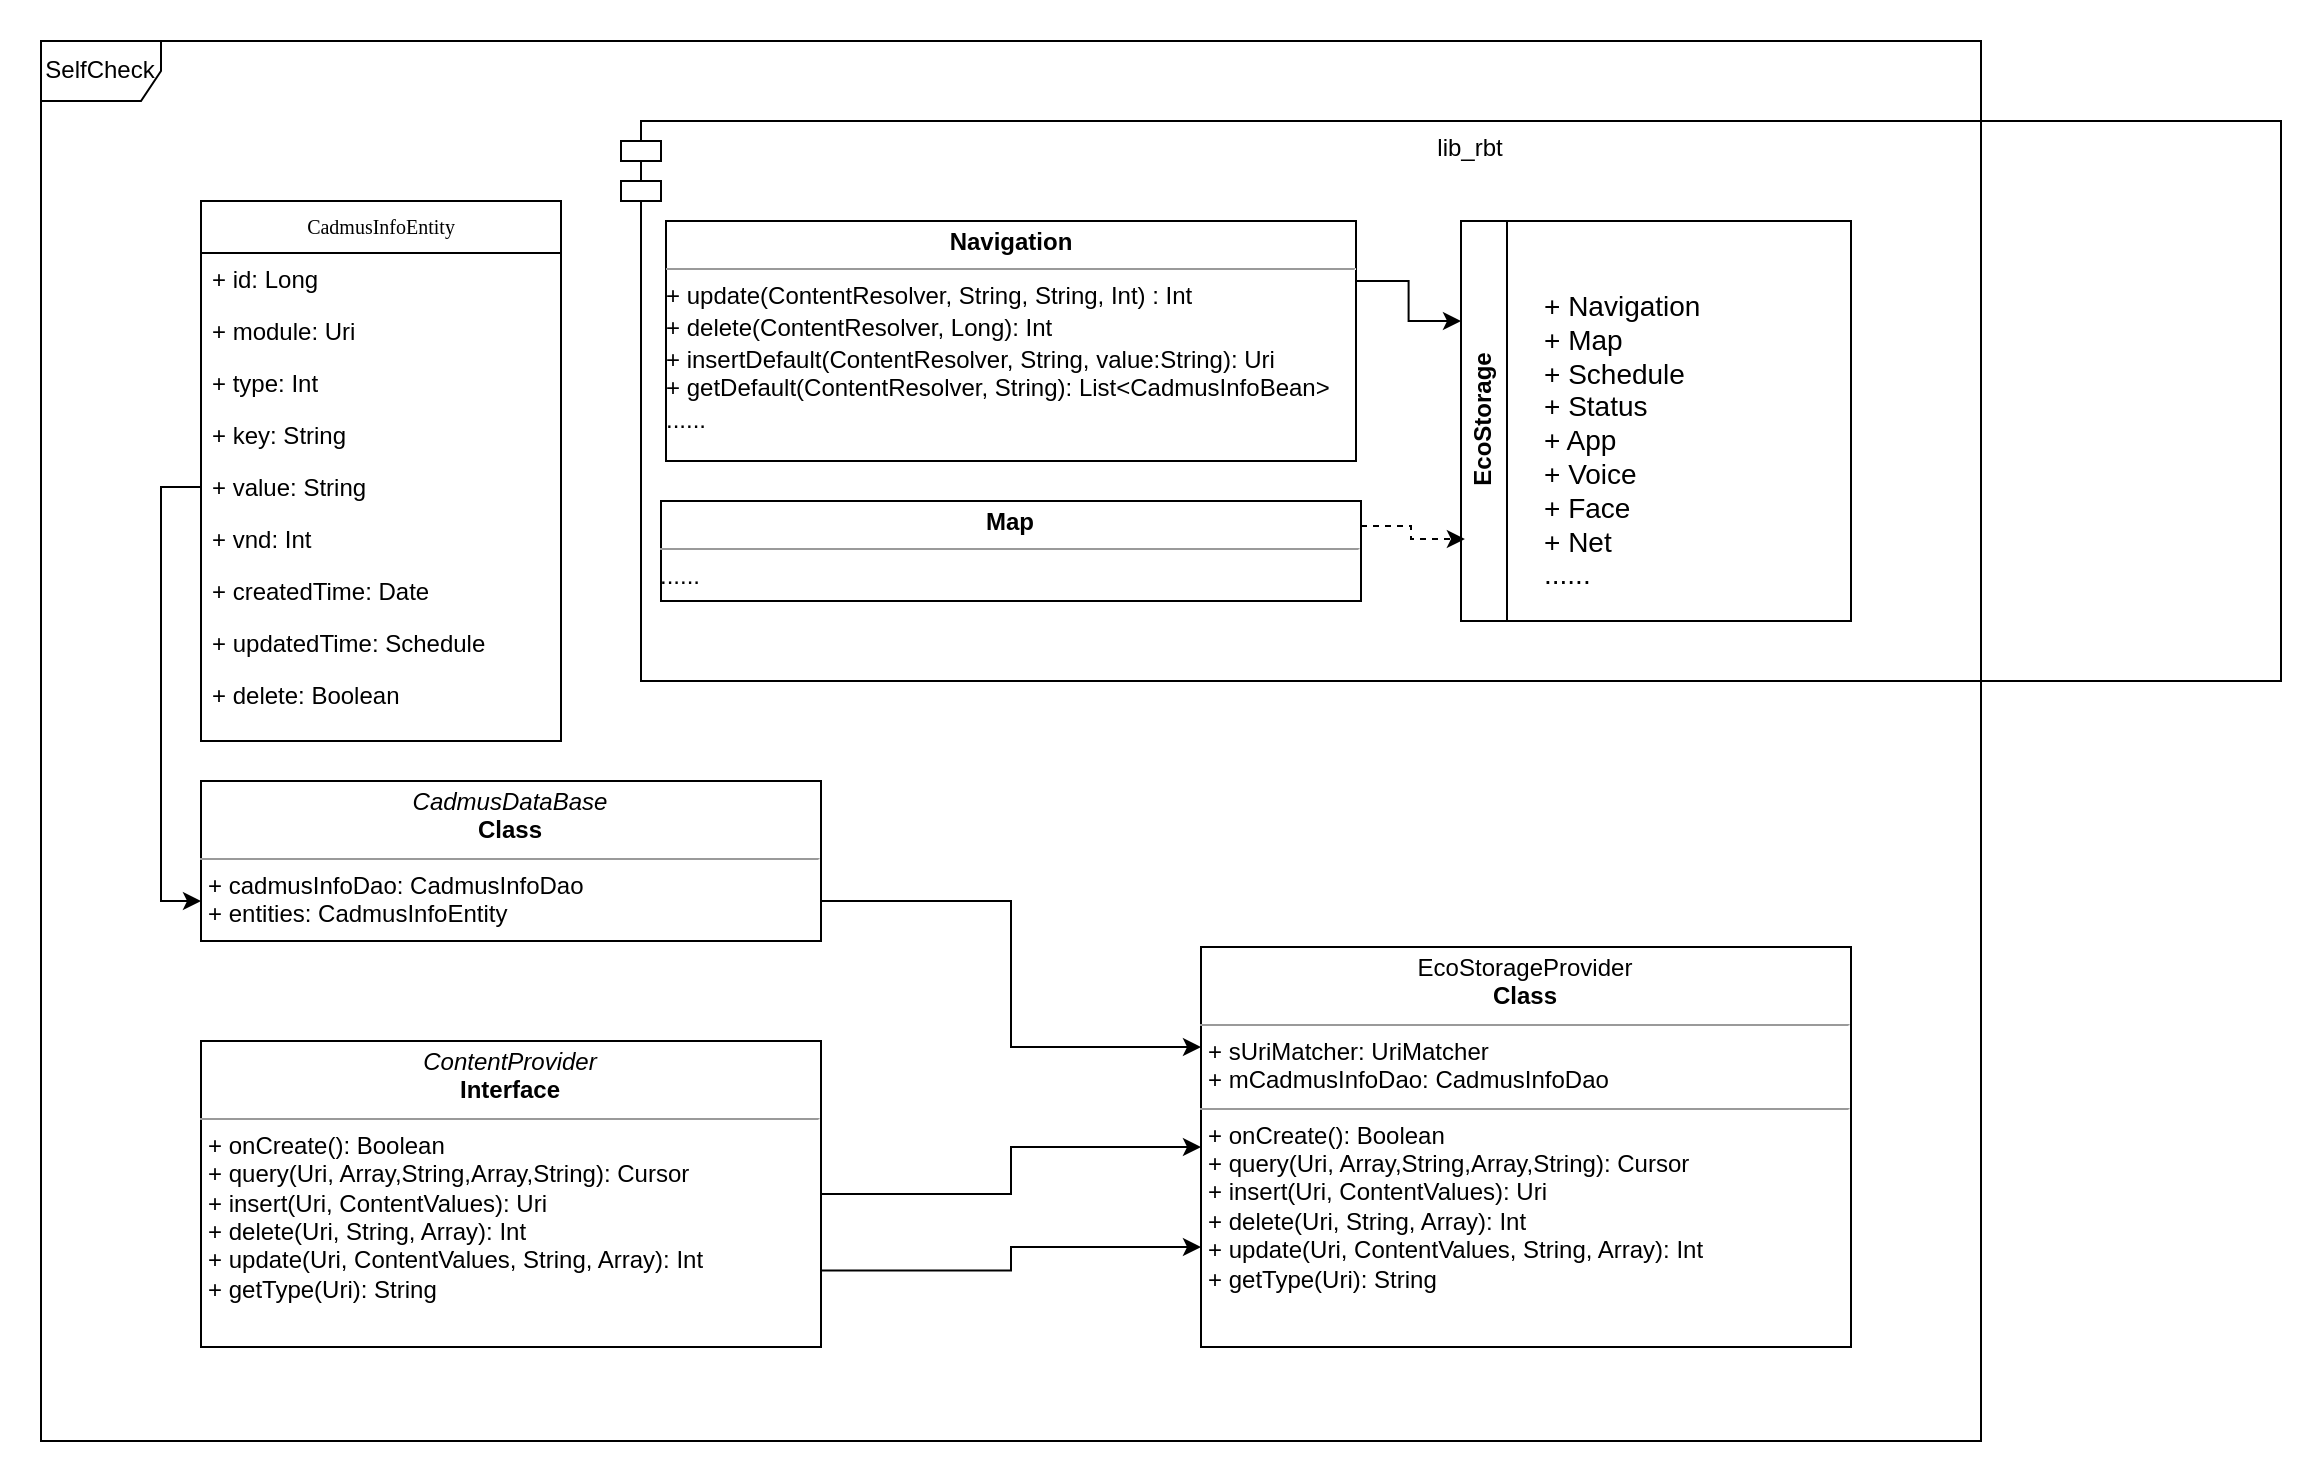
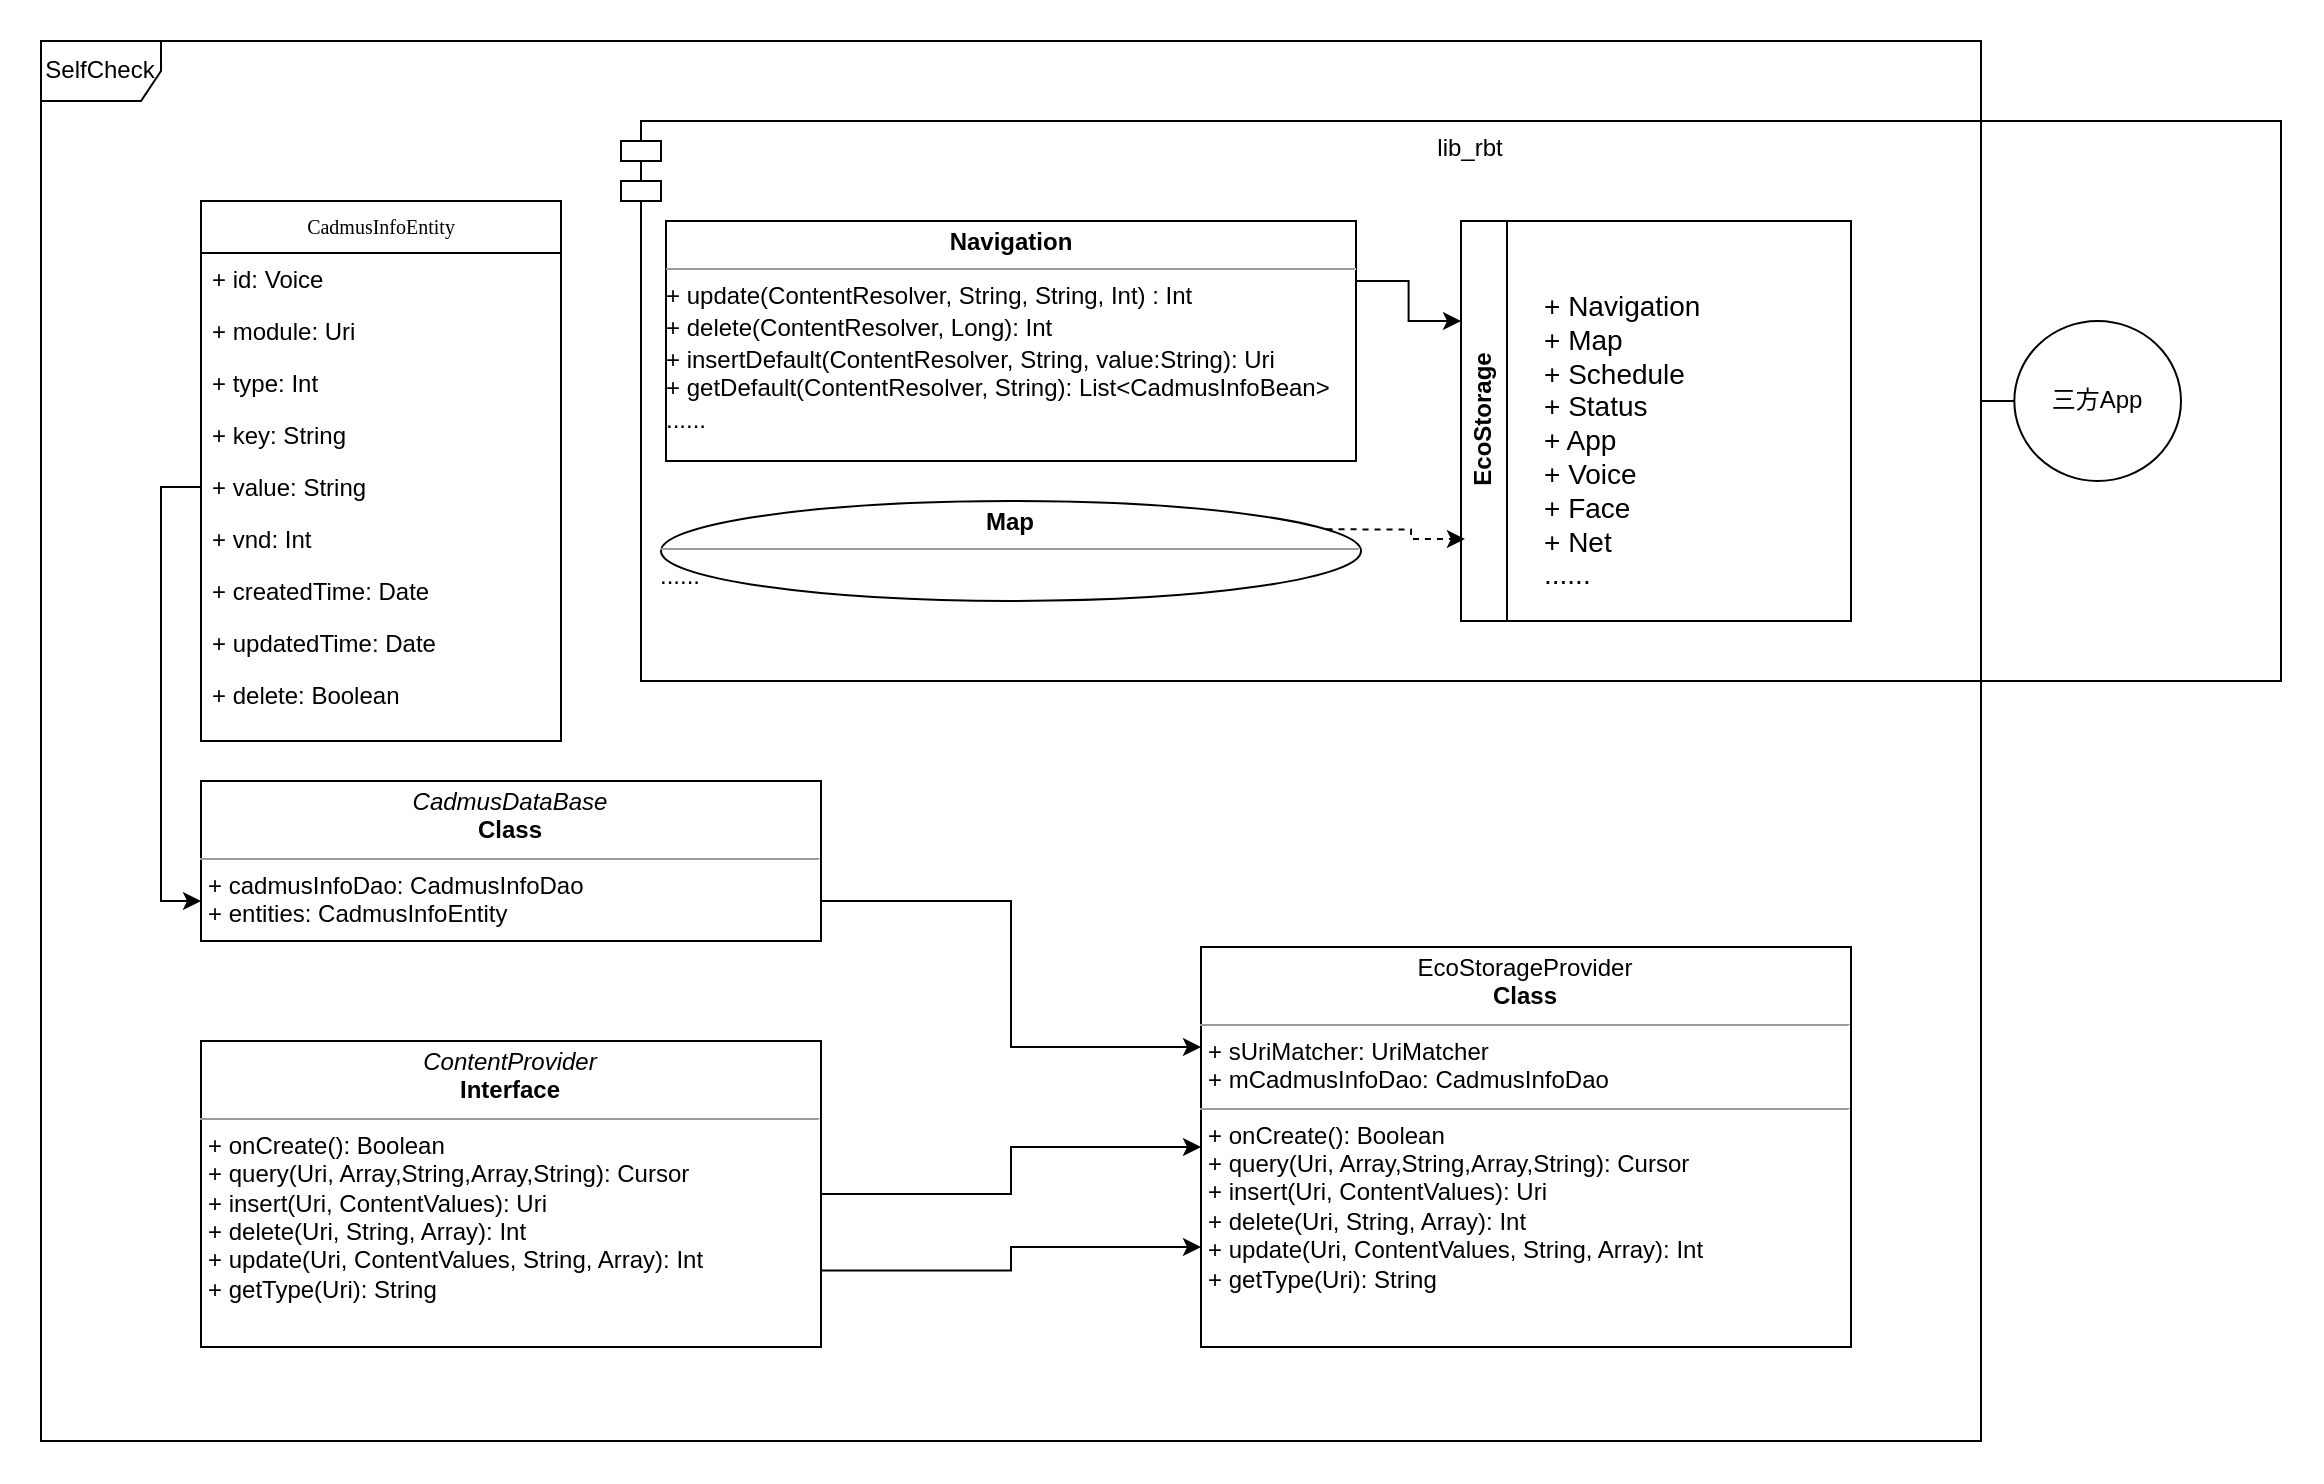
- <mxCell id="5" value="+ id: Long" style="text;html=1;strokeColor=none;fillColor=none;align=left;verticalAlign=top;spacingLeft=4;spacingRight=4;whiteSpace=wrap;overflow=hidden;rotatable=0;points=[[0,0.5],[1,0.5]];portConstraint=eastwest;" parent="4" vertex="1"><mxGeometry y="26" width="180" height="26" as="geometry" /></mxCell>
+ <mxCell id="5" value="+ id: Voice" style="text;html=1;strokeColor=none;fillColor=none;align=left;verticalAlign=top;spacingLeft=4;spacingRight=4;whiteSpace=wrap;overflow=hidden;rotatable=0;points=[[0,0.5],[1,0.5]];portConstraint=eastwest;" parent="4" vertex="1"><mxGeometry y="26" width="180" height="26" as="geometry" /></mxCell>
+ <mxCell id="27" value="三方App" style="shape=umlBoundary;whiteSpace=wrap;html=1;" vertex="1" parent="1"><mxGeometry x="990" y="160" width="100" height="80" as="geometry" /></mxCell>
- <mxCell id="26" value="&lt;p style=&quot;margin:0px;margin-top:4px;text-align:center;&quot;&gt;&lt;b&gt;Map&lt;/b&gt;&lt;/p&gt;&lt;hr size=&quot;1&quot;&gt;&lt;div style=&quot;height:2px;&quot;&gt;......&lt;/div&gt;" style="verticalAlign=top;align=left;overflow=fill;fontSize=12;fontFamily=Helvetica;html=1;whiteSpace=wrap;" vertex="1" parent="1"><mxGeometry x="330" y="250" width="350" height="50" as="geometry" /></mxCell>
+ <mxCell id="26" value="&lt;p style=&quot;margin:0px;margin-top:4px;text-align:center;&quot;&gt;&lt;b&gt;Map&lt;/b&gt;&lt;/p&gt;&lt;hr size=&quot;1&quot;&gt;&lt;div style=&quot;height:2px;&quot;&gt;......&lt;/div&gt;" style="ellipse;verticalAlign=top;align=left;overflow=fill;fontSize=12;fontFamily=Helvetica;html=1;whiteSpace=wrap;" vertex="1" parent="1"><mxGeometry x="330" y="250" width="350" height="50" as="geometry" /></mxCell>
- <mxCell id="12" value="+ updatedTime: Schedule" style="text;html=1;strokeColor=none;fillColor=none;align=left;verticalAlign=top;spacingLeft=4;spacingRight=4;whiteSpace=wrap;overflow=hidden;rotatable=0;points=[[0,0.5],[1,0.5]];portConstraint=eastwest;" vertex="1" parent="4"><mxGeometry y="208" width="180" height="26" as="geometry" /></mxCell>
+ <mxCell id="12" value="+ updatedTime: Date" style="text;html=1;strokeColor=none;fillColor=none;align=left;verticalAlign=top;spacingLeft=4;spacingRight=4;whiteSpace=wrap;overflow=hidden;rotatable=0;points=[[0,0.5],[1,0.5]];portConstraint=eastwest;" vertex="1" parent="4"><mxGeometry y="208" width="180" height="26" as="geometry" /></mxCell>
